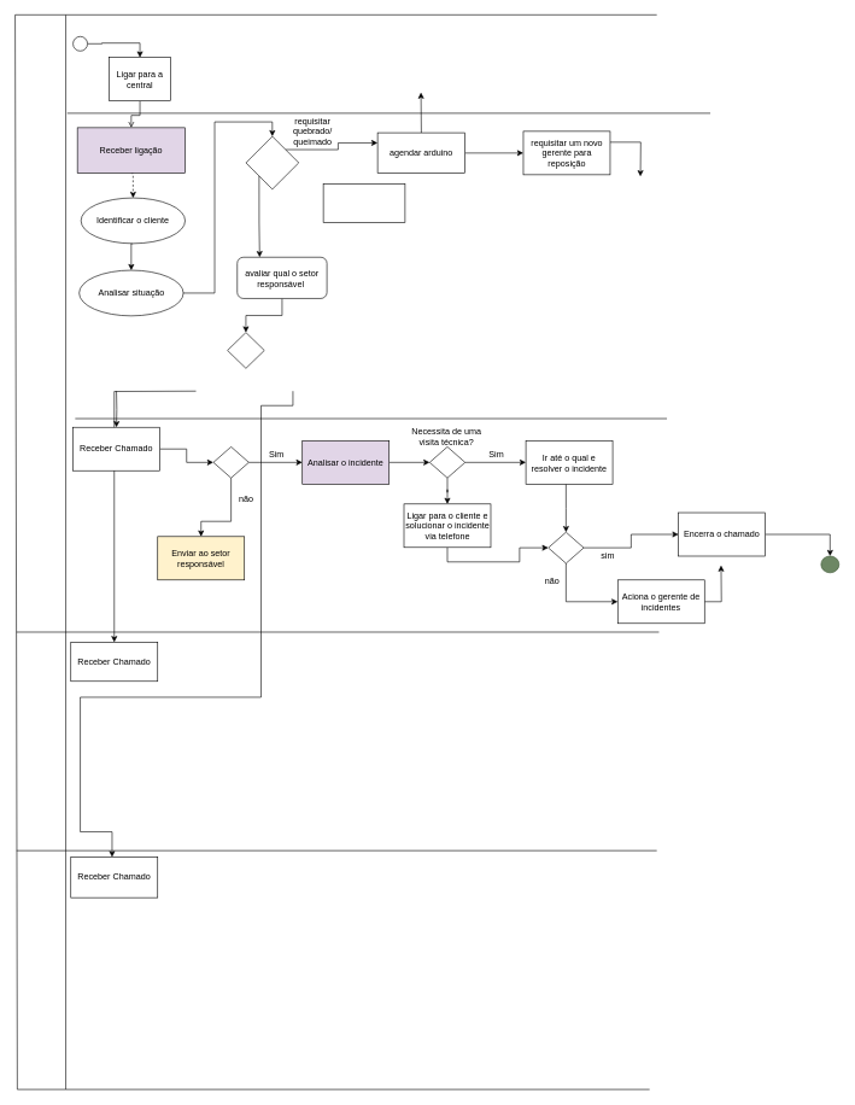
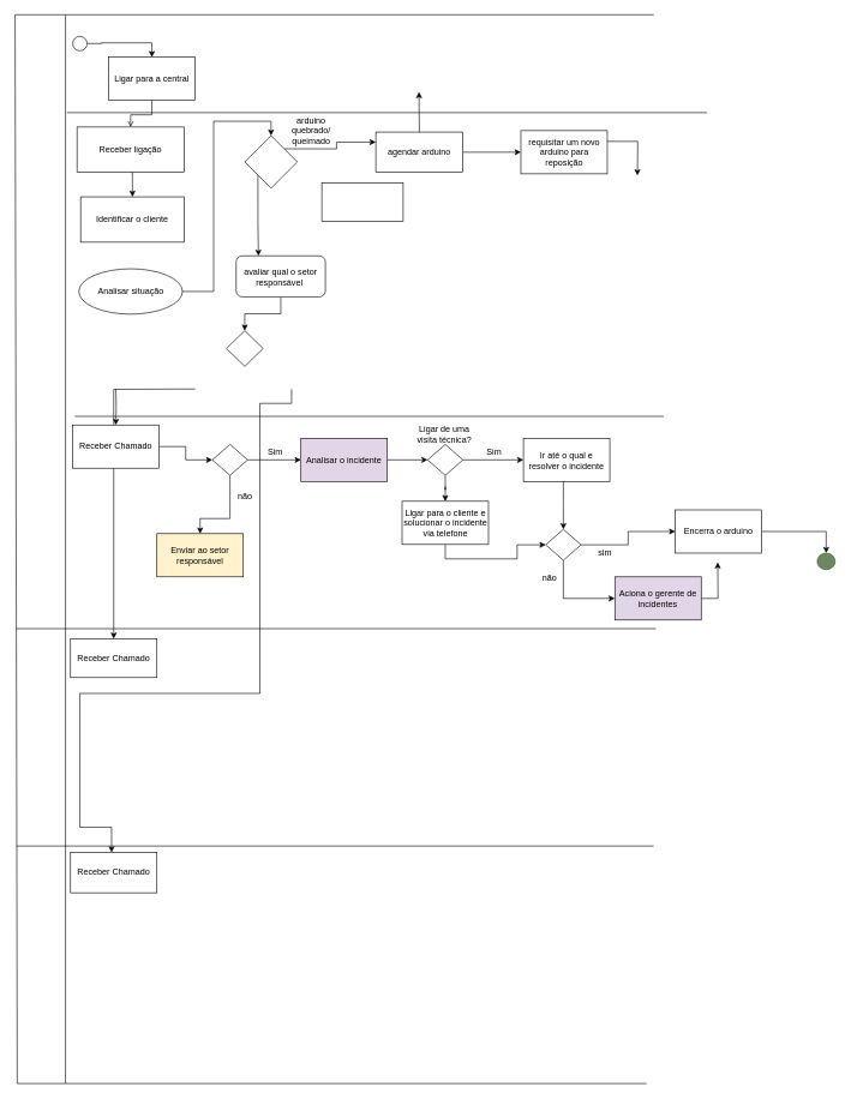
- <mxCell id="5" value="Ligar para a central" style="whiteSpace=wrap;html=1;" parent="1" vertex="1"><mxGeometry x="150" y="79" width="85" height="60" as="geometry" /></mxCell>
+ <mxCell id="5" value="Ligar para a central" style="whiteSpace=wrap;html=1;" parent="1" vertex="1"><mxGeometry x="150" y="79" width="120" height="60" as="geometry" /></mxCell>
- <mxCell id="62" value="requisitar&lt;br&gt;quebrado/ &lt;br&gt;queimado" style="text;html=1;align=center;verticalAlign=middle;resizable=0;points=[];autosize=1;strokeColor=none;fillColor=none;" vertex="1" parent="1"><mxGeometry x="399" y="158" width="64" height="46" as="geometry" /></mxCell>
+ <mxCell id="62" value="arduino&lt;br&gt;quebrado/ &lt;br&gt;queimado" style="text;html=1;align=center;verticalAlign=middle;resizable=0;points=[];autosize=1;strokeColor=none;fillColor=none;" vertex="1" parent="1"><mxGeometry x="399" y="158" width="64" height="46" as="geometry" /></mxCell>
- <mxCell id="7" value="Receber ligação" style="whiteSpace=wrap;html=1;fillColor=#e1d5e7;" parent="1" vertex="1"><mxGeometry x="106" y="176" width="149" height="63" as="geometry" /></mxCell>
+ <mxCell id="7" value="Receber ligação" style="whiteSpace=wrap;html=1;" parent="1" vertex="1"><mxGeometry x="106" y="176" width="149" height="63" as="geometry" /></mxCell>
- <mxCell id="64" value="requisitar um novo gerente para reposição" style="whiteSpace=wrap;html=1;rounded=0;" vertex="1" parent="1"><mxGeometry x="722.5" y="181" width="120" height="60" as="geometry" /></mxCell>
+ <mxCell id="64" value="requisitar um novo arduino para reposição" style="whiteSpace=wrap;html=1;rounded=0;" vertex="1" parent="1"><mxGeometry x="722.5" y="181" width="120" height="60" as="geometry" /></mxCell>
- <mxCell id="6" style="edgeStyle=orthogonalEdgeStyle;rounded=0;orthogonalLoop=1;jettySize=auto;html=1;exitX=0.5;exitY=1;exitDx=0;exitDy=0;entryX=0.5;entryY=0;entryDx=0;entryDy=0;dashed=1;" edge="1" parent="1" source="7" target="9"><mxGeometry relative="1" as="geometry" /></mxCell>
+ <mxCell id="6" style="edgeStyle=orthogonalEdgeStyle;rounded=0;orthogonalLoop=1;jettySize=auto;html=1;exitX=0.5;exitY=1;exitDx=0;exitDy=0;entryX=0.5;entryY=0;entryDx=0;entryDy=0;" edge="1" parent="1" source="7" target="9"><mxGeometry relative="1" as="geometry" /></mxCell>
- <mxCell id="9" value="Identificar o cliente" style="ellipse;whiteSpace=wrap;html=1;" parent="1" vertex="1"><mxGeometry x="111" y="273" width="144" height="63" as="geometry" /></mxCell>
+ <mxCell id="9" value="Identificar o cliente" style="whiteSpace=wrap;html=1;" parent="1" vertex="1"><mxGeometry x="111" y="273" width="144" height="63" as="geometry" /></mxCell>
- <mxCell id="8" style="edgeStyle=orthogonalEdgeStyle;rounded=0;orthogonalLoop=1;jettySize=auto;html=1;exitX=0.5;exitY=1;exitDx=0;exitDy=0;entryX=0.5;entryY=0;entryDx=0;entryDy=0;" edge="1" parent="1" source="9" target="55"><mxGeometry relative="1" as="geometry" /></mxCell>
- <mxCell id="36" value="Necessita de uma&lt;br&gt;visita técnica?" style="text;html=1;align=center;verticalAlign=middle;resizable=0;points=[];autosize=1;strokeColor=none;fillColor=none;" parent="1" vertex="1"><mxGeometry x="563" y="587" width="106" height="32" as="geometry" /></mxCell>
+ <mxCell id="36" value="Ligar de uma&lt;br&gt;visita técnica?" style="text;html=1;align=center;verticalAlign=middle;resizable=0;points=[];autosize=1;strokeColor=none;fillColor=none;" parent="1" vertex="1"><mxGeometry x="563" y="587" width="106" height="32" as="geometry" /></mxCell>
- <mxCell id="46" value="Encerra o chamado" style="whiteSpace=wrap;html=1;" parent="1" vertex="1"><mxGeometry x="937" y="708" width="120" height="60" as="geometry" /></mxCell>
+ <mxCell id="46" value="Encerra o arduino" style="whiteSpace=wrap;html=1;" parent="1" vertex="1"><mxGeometry x="937" y="708" width="120" height="60" as="geometry" /></mxCell>
- <mxCell id="48" value="Aciona o gerente de incidentes" style="whiteSpace=wrap;html=1;" parent="1" vertex="1"><mxGeometry x="853" y="801" width="120" height="60" as="geometry" /></mxCell>
+ <mxCell id="48" value="Aciona o gerente de incidentes" style="whiteSpace=wrap;html=1;fillColor=#e1d5e7;" parent="1" vertex="1"><mxGeometry x="853" y="801" width="120" height="60" as="geometry" /></mxCell>
